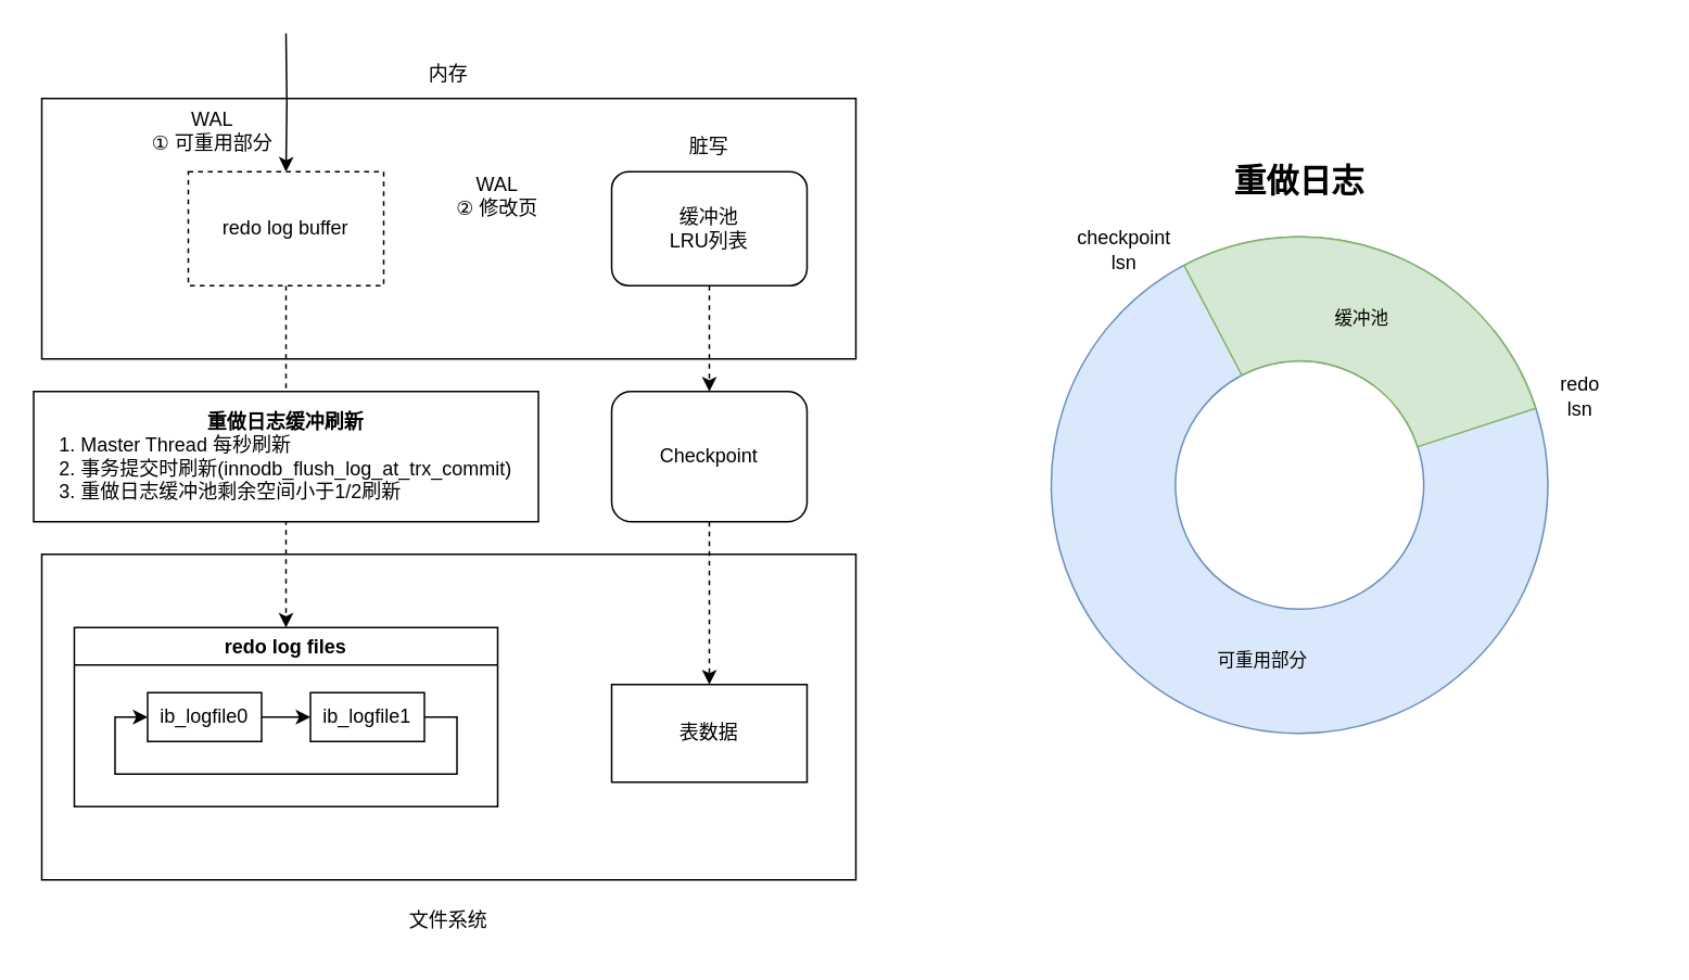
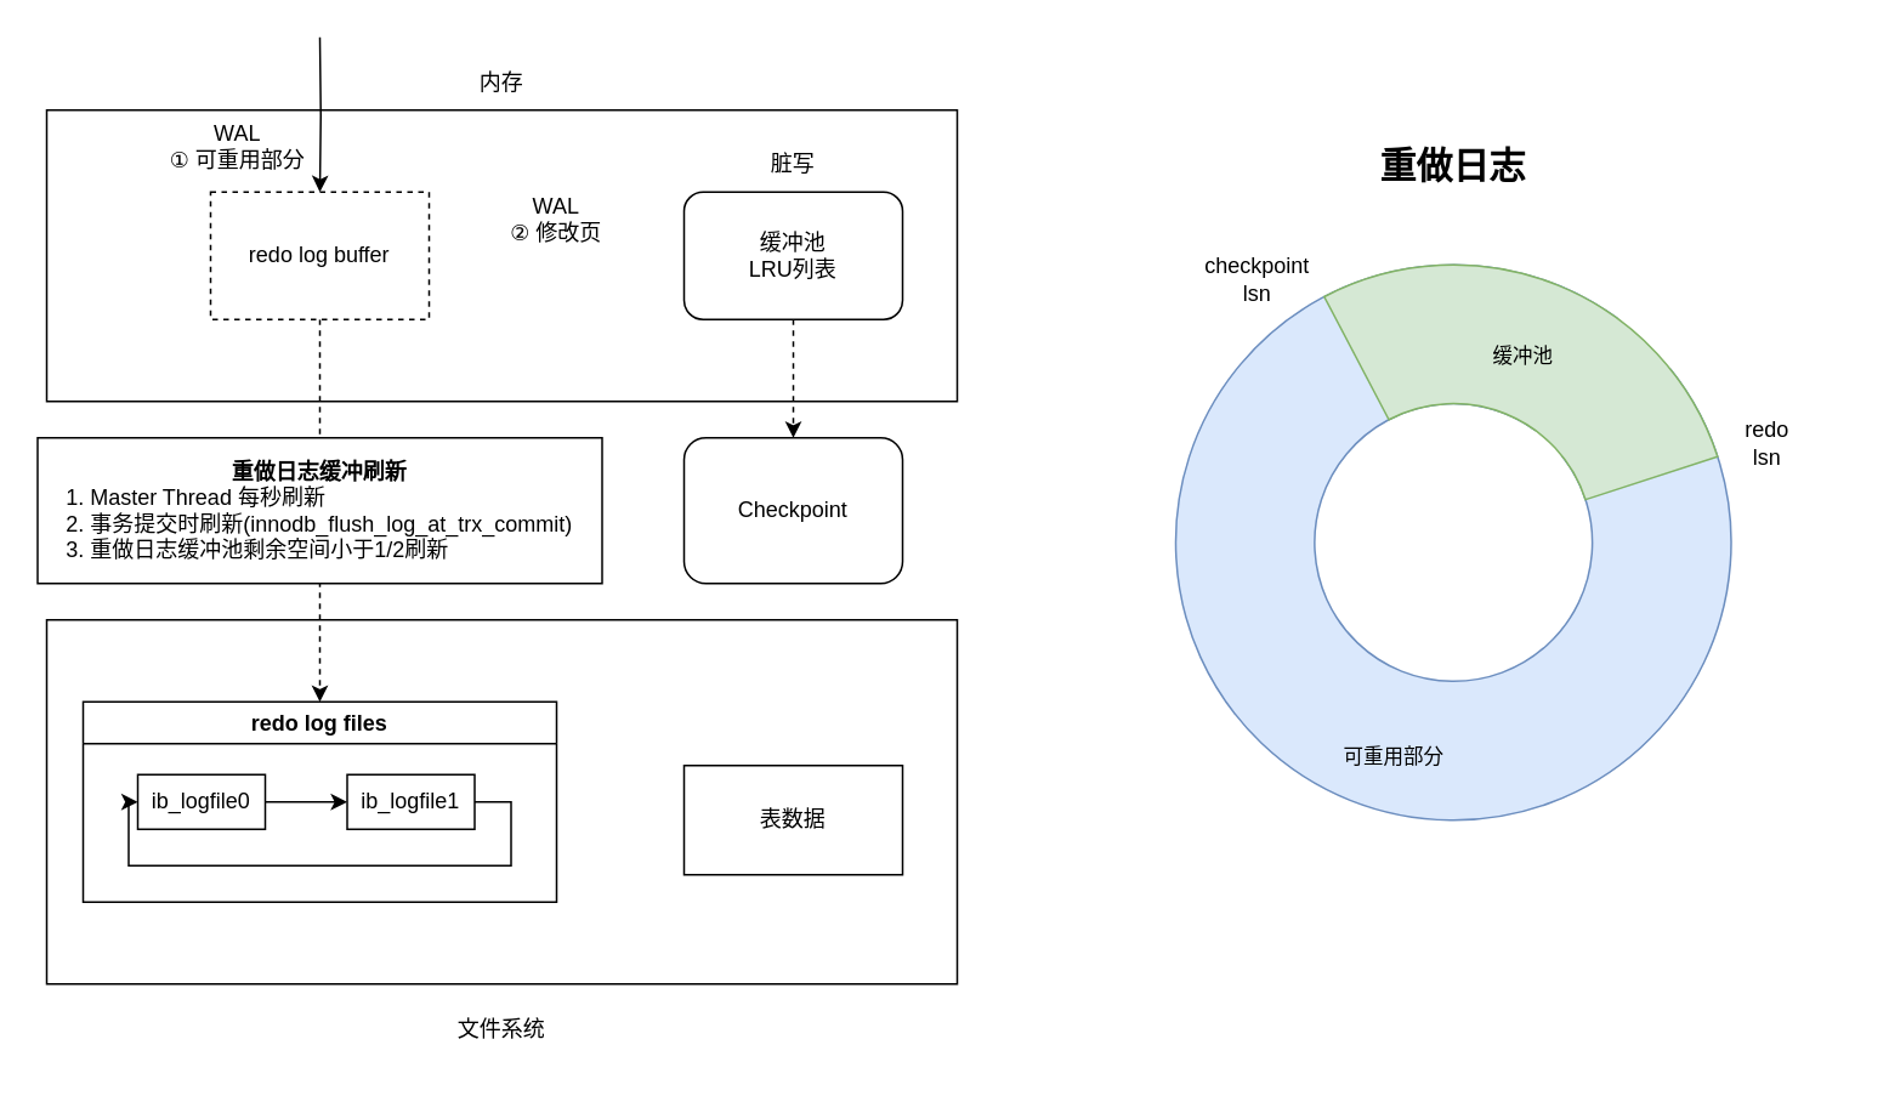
- <mxCell id="22" value="&lt;span style=&quot;font-size: 20px&quot;&gt;&lt;b&gt;重做日志&lt;/b&gt;&lt;/span&gt;" style="text;html=1;strokeColor=none;fillColor=none;align=center;verticalAlign=middle;whiteSpace=wrap;rounded=0;fontSize=11;" parent="1" vertex="1"><mxGeometry x="717.19" y="95" width="160.62" height="30" as="geometry" /></mxCell>
+ <mxCell id="22" value="&lt;span style=&quot;font-size: 20px&quot;&gt;&lt;b&gt;重做日志&lt;/b&gt;&lt;/span&gt;" style="text;html=1;strokeColor=none;fillColor=none;align=center;verticalAlign=middle;whiteSpace=wrap;rounded=0;fontSize=11;" parent="1" vertex="1"><mxGeometry x="717.19" y="75" width="160.62" height="30" as="geometry" /></mxCell>
- <mxCell id="15" style="edgeStyle=orthogonalEdgeStyle;rounded=0;orthogonalLoop=1;jettySize=auto;html=1;exitX=0.5;exitY=1;exitDx=0;exitDy=0;startArrow=none;startFill=0;endArrow=classic;endFill=1;dashed=1;" parent="1" source="16" target="8" edge="1"><mxGeometry relative="1" as="geometry" /></mxCell>
- <mxCell id="24" value="可重用部分" style="text;html=1;strokeColor=none;fillColor=none;align=center;verticalAlign=middle;whiteSpace=wrap;rounded=0;fontSize=11;" parent="1" vertex="1"><mxGeometry x="735" y="390" width="80" height="30" as="geometry" /></mxCell>
+ <mxCell id="24" value="可重用部分" style="text;html=1;strokeColor=none;fillColor=none;align=center;verticalAlign=middle;whiteSpace=wrap;rounded=0;fontSize=11;" parent="1" vertex="1"><mxGeometry x="725" y="400" width="80" height="30" as="geometry" /></mxCell>
- <mxCell id="27" value="ib_logfile0" style="rounded=0;whiteSpace=wrap;html=1;" vertex="1" parent="25"><mxGeometry x="45" y="40" width="70" height="30" as="geometry" /></mxCell>
+ <mxCell id="27" value="ib_logfile0" style="rounded=0;whiteSpace=wrap;html=1;" vertex="1" parent="25"><mxGeometry x="30" y="40" width="70" height="30" as="geometry" /></mxCell>
